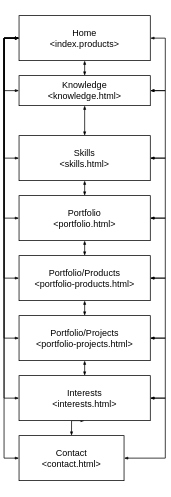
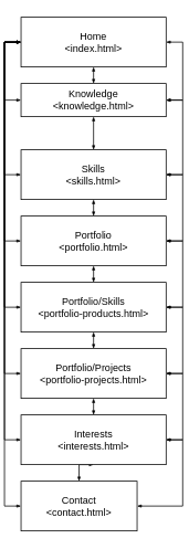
- <mxCell id="11" value="Home&lt;br&gt;&amp;lt;index.products&amp;gt;" style="rounded=0;whiteSpace=wrap;html=1;" vertex="1" parent="1"><mxGeometry x="20.89" y="20" width="175" height="60" as="geometry" /></mxCell>
+ <mxCell id="11" value="Home&lt;br&gt;&amp;lt;index.html&amp;gt;" style="rounded=0;whiteSpace=wrap;html=1;" vertex="1" parent="1"><mxGeometry x="20.89" y="20" width="175" height="60" as="geometry" /></mxCell>
- <mxCell id="23" value="Portfolio/Products&lt;br&gt;&amp;lt;portfolio-products.html&amp;gt;" style="rounded=0;whiteSpace=wrap;html=1;" vertex="1" parent="1"><mxGeometry x="20.89" y="340" width="175" height="60" as="geometry" /></mxCell>
+ <mxCell id="23" value="Portfolio/Skills&lt;br&gt;&amp;lt;portfolio-products.html&amp;gt;" style="rounded=0;whiteSpace=wrap;html=1;" vertex="1" parent="1"><mxGeometry x="20.89" y="340" width="175" height="60" as="geometry" /></mxCell>
